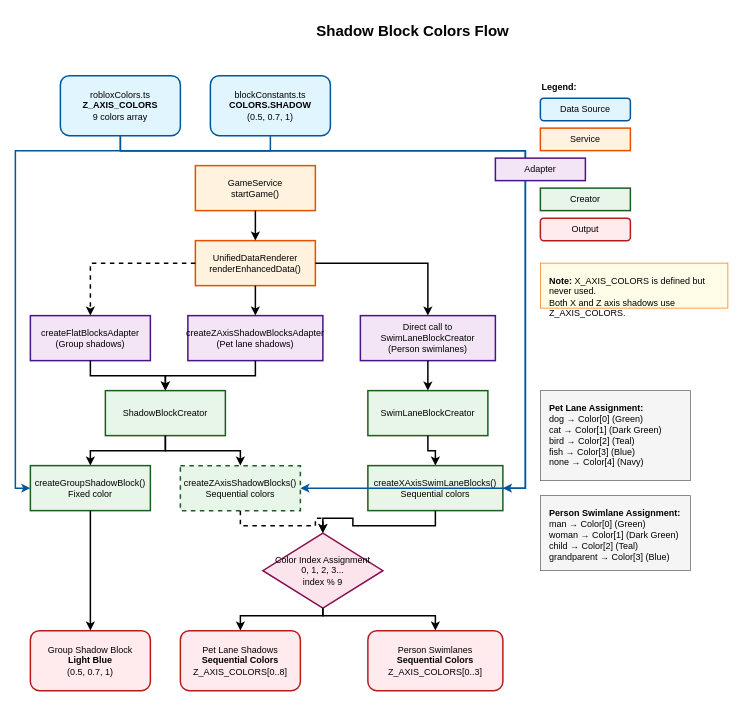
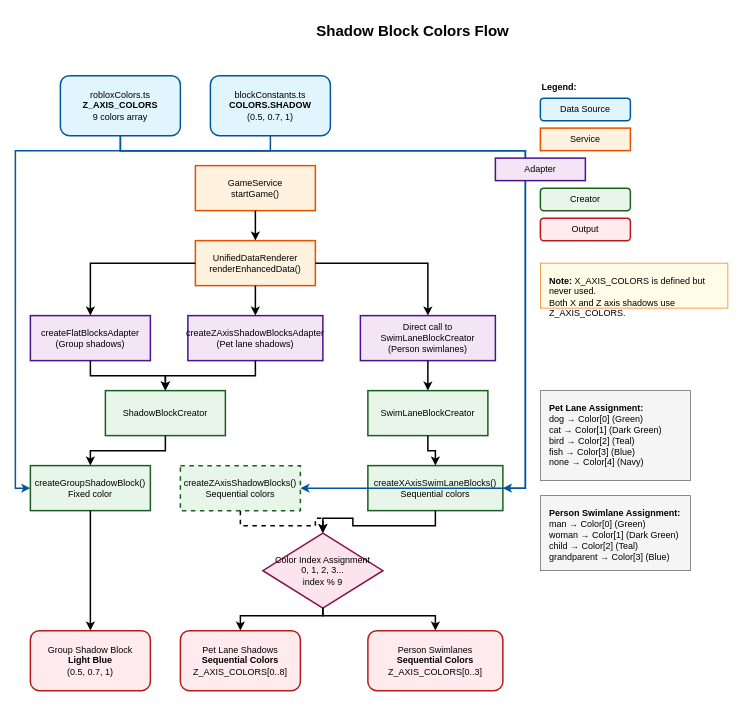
- <mxCell id="43" value="Creator" style="rounded=0;whiteSpace=wrap;html=1;fillColor=#e8f5e9;strokeColor=#1b5e20;strokeWidth=2;" vertex="1" parent="1"><mxGeometry x="720" y="250" width="120" height="30" as="geometry" /></mxCell>
+ <mxCell id="43" value="Creator" style="whiteSpace=wrap;html=1;fillColor=#e8f5e9;strokeColor=#1b5e20;strokeWidth=2;rounded=1;" vertex="1" parent="1"><mxGeometry x="720" y="250" width="120" height="30" as="geometry" /></mxCell>
- <mxCell id="22" style="edgeStyle=orthogonalEdgeStyle;rounded=0;orthogonalLoop=1;jettySize=auto;html=1;strokeWidth=2;dashed=1;" edge="1" parent="1" source="6" target="7"><mxGeometry relative="1" as="geometry" /></mxCell>
+ <mxCell id="22" style="edgeStyle=orthogonalEdgeStyle;rounded=0;orthogonalLoop=1;jettySize=auto;html=1;strokeWidth=2;" edge="1" parent="1" source="6" target="7"><mxGeometry relative="1" as="geometry" /></mxCell>
- <mxCell id="29" style="edgeStyle=orthogonalEdgeStyle;rounded=0;orthogonalLoop=1;jettySize=auto;html=1;strokeWidth=2;" edge="1" parent="1" source="10" target="13"><mxGeometry relative="1" as="geometry" /></mxCell>
